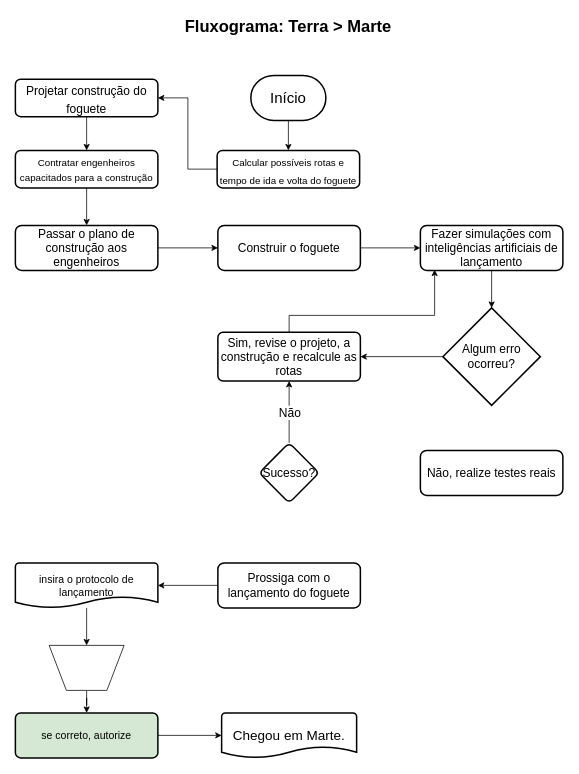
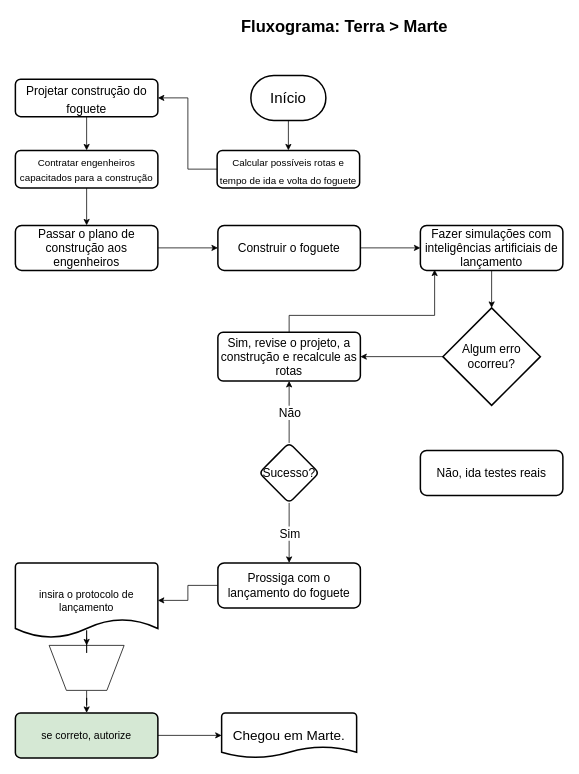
- <mxCell id="2" value="&lt;font style=&quot;font-size: 22px;&quot;&gt;&lt;b&gt;&lt;font style=&quot;font-size: 22px;&quot;&gt;Fluxograma: Terra &amp;gt; Marte&lt;br&gt;&lt;/font&gt;&lt;/b&gt;&lt;/font&gt;" style="text;html=1;strokeColor=none;fillColor=none;align=center;verticalAlign=middle;whiteSpace=wrap;rounded=0;" vertex="1" parent="1"><mxGeometry x="204" y="20" width="360" height="30" as="geometry" /></mxCell>
+ <mxCell id="2" value="&lt;font style=&quot;font-size: 22px;&quot;&gt;&lt;b&gt;&lt;font style=&quot;font-size: 22px;&quot;&gt;Fluxograma: Terra &amp;gt; Marte&lt;br&gt;&lt;/font&gt;&lt;/b&gt;&lt;/font&gt;" style="text;html=1;strokeColor=none;fillColor=none;align=center;verticalAlign=middle;whiteSpace=wrap;rounded=0;" vertex="1" parent="1"><mxGeometry x="279" y="20" width="360" height="30" as="geometry" /></mxCell>
- <mxCell id="19" value="Não, realize testes reais" style="whiteSpace=wrap;html=1;fontSize=16;rounded=1;arcSize=14;strokeWidth=2;" vertex="1" parent="1"><mxGeometry x="560" y="600" width="190" height="60" as="geometry" /></mxCell>
+ <mxCell id="19" value="Não, ida testes reais" style="whiteSpace=wrap;html=1;fontSize=16;rounded=1;arcSize=14;strokeWidth=2;" vertex="1" parent="1"><mxGeometry x="560" y="600" width="190" height="60" as="geometry" /></mxCell>
+ <mxCell id="27" value="" style="endArrow=classic;html=1;rounded=0;fontSize=16;" edge="1" parent="1" source="22" target="26"><mxGeometry relative="1" as="geometry"><mxPoint x="334" y="700" as="sourcePoint" /><mxPoint x="434" y="700" as="targetPoint" /></mxGeometry></mxCell>
+ <mxCell id="28" value="Sim" style="edgeLabel;resizable=0;html=1;align=center;verticalAlign=middle;fontSize=16;" connectable="0" vertex="1" parent="27"><mxGeometry relative="1" as="geometry" /></mxCell>
- <mxCell id="33" value="insira o protocolo de lançamento" style="strokeWidth=2;html=1;shape=mxgraph.flowchart.document2;whiteSpace=wrap;size=0.25;fontSize=14;" vertex="1" parent="1"><mxGeometry x="20" y="750" width="190" height="60" as="geometry" /></mxCell>
+ <mxCell id="33" value="insira o protocolo de lançamento" style="strokeWidth=2;html=1;shape=mxgraph.flowchart.document2;whiteSpace=wrap;size=0.25;fontSize=14;" vertex="1" parent="1"><mxGeometry x="20" y="750" width="190" height="100" as="geometry" /></mxCell>
